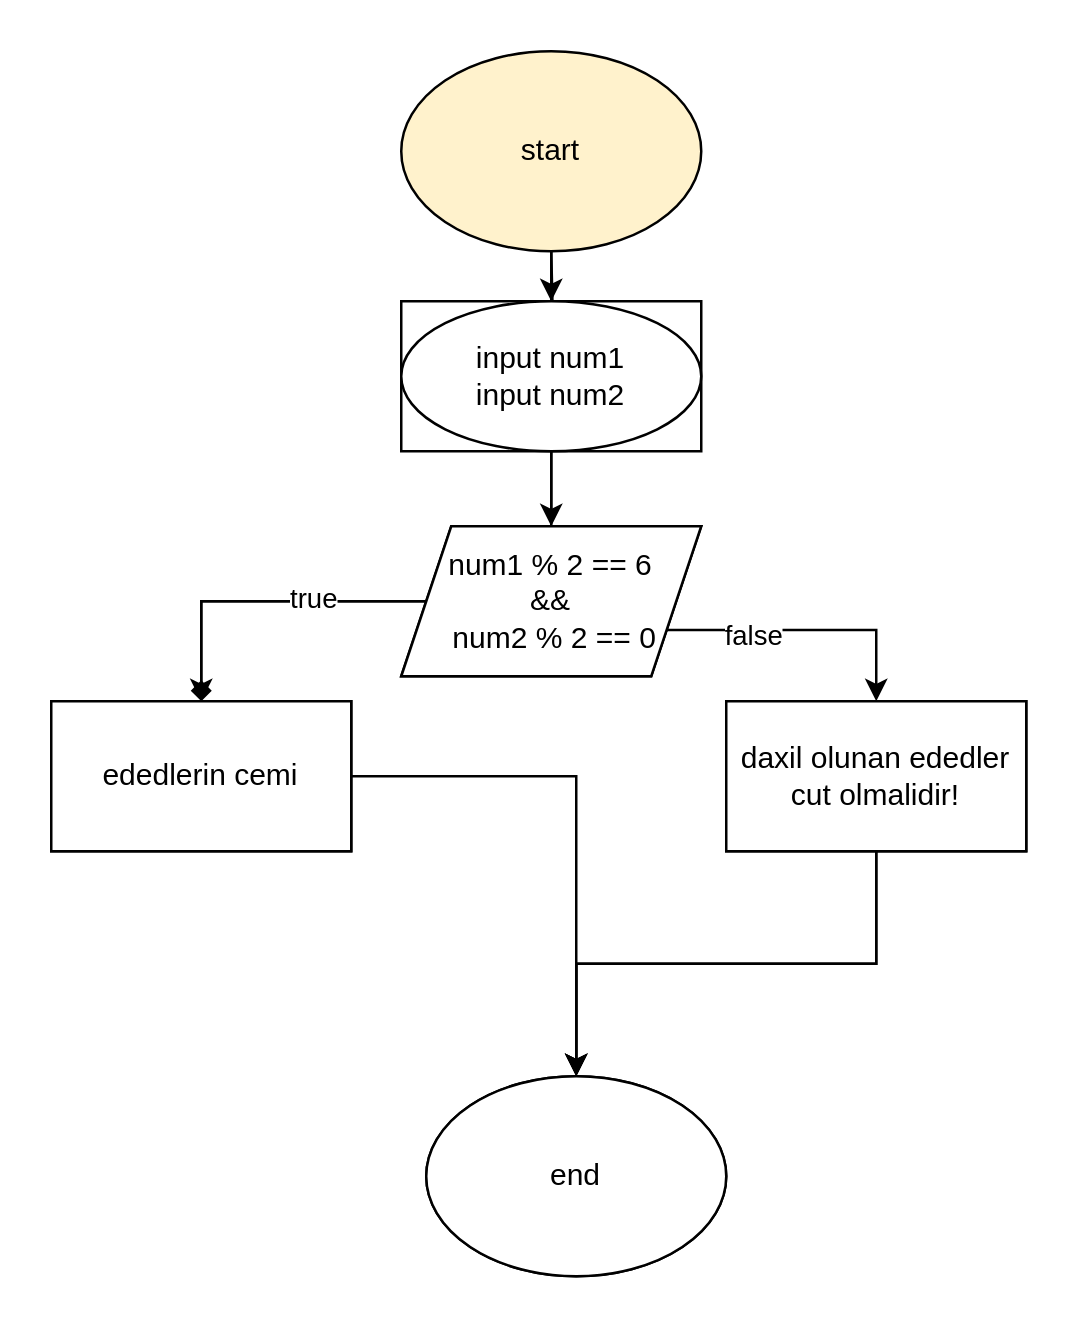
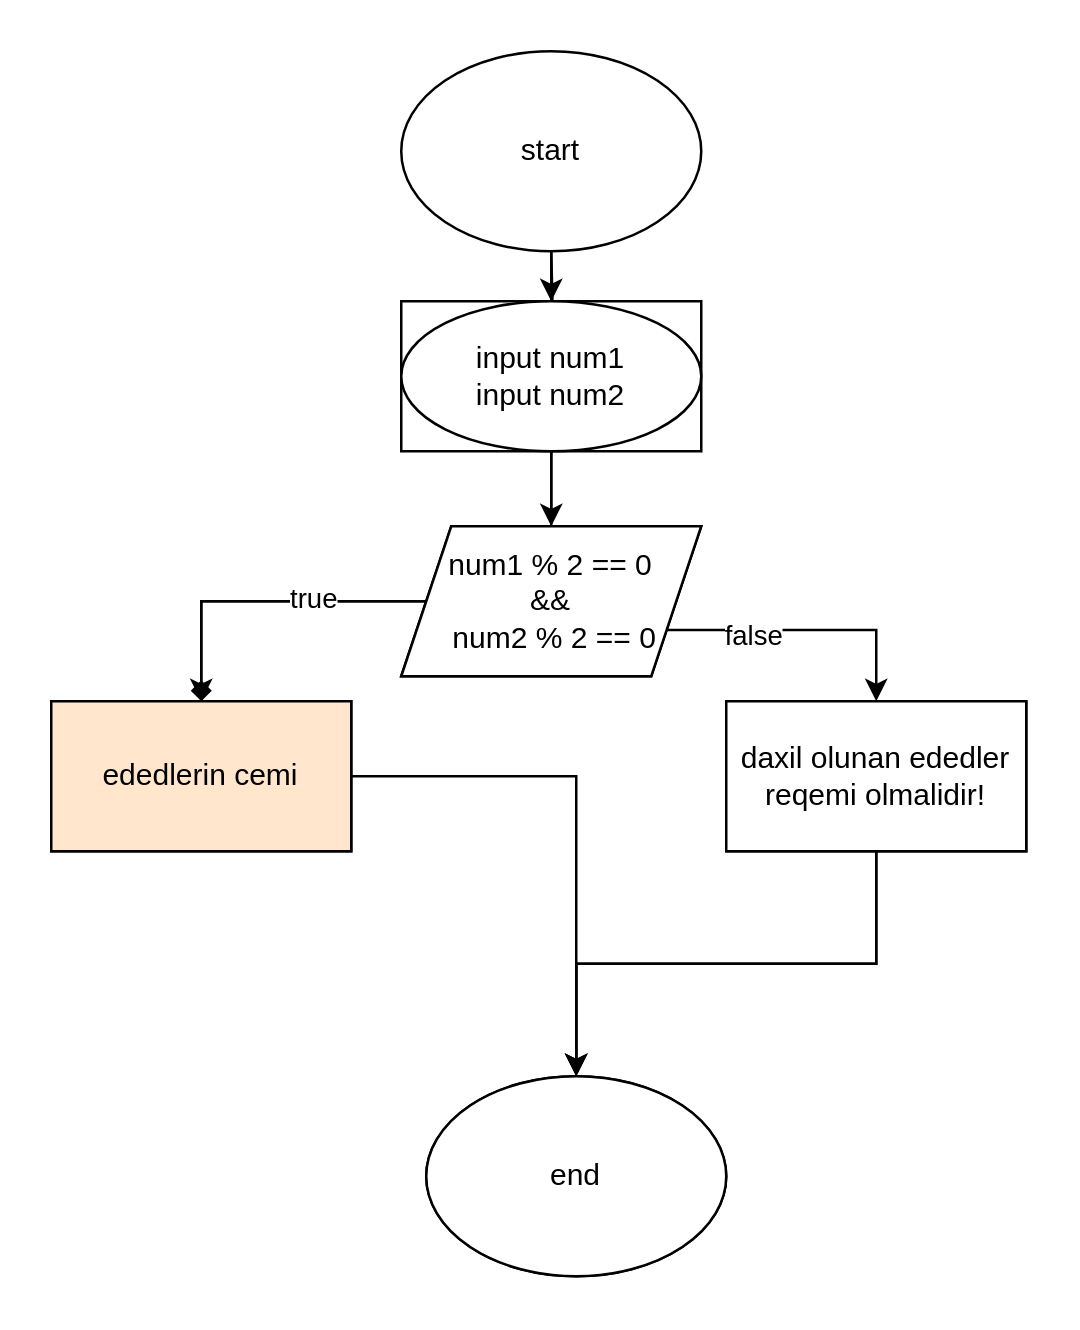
- <mxCell id="3" value="start" style="ellipse;whiteSpace=wrap;html=1;fillColor=#fff2cc;" vertex="1" parent="1"><mxGeometry x="160" y="20" width="120" height="80" as="geometry" /></mxCell>
+ <mxCell id="3" value="start" style="ellipse;whiteSpace=wrap;html=1;" vertex="1" parent="1"><mxGeometry x="160" y="20" width="120" height="80" as="geometry" /></mxCell>
- <mxCell id="19" value="num1 % &lt;span class=&quot;hljs-number&quot;&gt;2&lt;/span&gt; == &lt;span class=&quot;hljs-number&quot;&gt;6&lt;/span&gt;&lt;div&gt; &amp;amp;&amp;amp;&lt;/div&gt;&lt;div&gt;&amp;nbsp;num2 % &lt;span class=&quot;hljs-number&quot;&gt;2&lt;/span&gt; == &lt;span class=&quot;hljs-number&quot;&gt;0&lt;/span&gt;&lt;/div&gt;" style="shape=parallelogram;perimeter=parallelogramPerimeter;whiteSpace=wrap;html=1;fixedSize=1;" vertex="1" parent="1"><mxGeometry x="160" y="210" width="120" height="60" as="geometry" /></mxCell>
+ <mxCell id="19" value="num1 % &lt;span class=&quot;hljs-number&quot;&gt;2&lt;/span&gt; == &lt;span class=&quot;hljs-number&quot;&gt;0&lt;/span&gt;&lt;div&gt; &amp;amp;&amp;amp;&lt;/div&gt;&lt;div&gt;&amp;nbsp;num2 % &lt;span class=&quot;hljs-number&quot;&gt;2&lt;/span&gt; == &lt;span class=&quot;hljs-number&quot;&gt;0&lt;/span&gt;&lt;/div&gt;" style="shape=parallelogram;perimeter=parallelogramPerimeter;whiteSpace=wrap;html=1;fixedSize=1;" vertex="1" parent="1"><mxGeometry x="160" y="210" width="120" height="60" as="geometry" /></mxCell>
- <mxCell id="23" value="&lt;span style=&quot;font-weight: 400;&quot;&gt;еdеdlеrin cеmi&lt;/span&gt;" style="rounded=0;whiteSpace=wrap;html=1;fontStyle=1" vertex="1" parent="1"><mxGeometry x="20" y="280" width="120" height="60" as="geometry" /></mxCell>
+ <mxCell id="23" value="&lt;span style=&quot;font-weight: 400;&quot;&gt;еdеdlеrin cеmi&lt;/span&gt;" style="rounded=0;whiteSpace=wrap;html=1;fontStyle=1;fillColor=#ffe6cc;" vertex="1" parent="1"><mxGeometry x="20" y="280" width="120" height="60" as="geometry" /></mxCell>
- <mxCell id="25" value="daxil olunan ededler cut olmalidir!" style="rounded=0;whiteSpace=wrap;html=1;" vertex="1" parent="1"><mxGeometry x="290" y="280" width="120" height="60" as="geometry" /></mxCell>
+ <mxCell id="25" value="daxil olunan ededler reqemi olmalidir!" style="rounded=0;whiteSpace=wrap;html=1;" vertex="1" parent="1"><mxGeometry x="290" y="280" width="120" height="60" as="geometry" /></mxCell>
